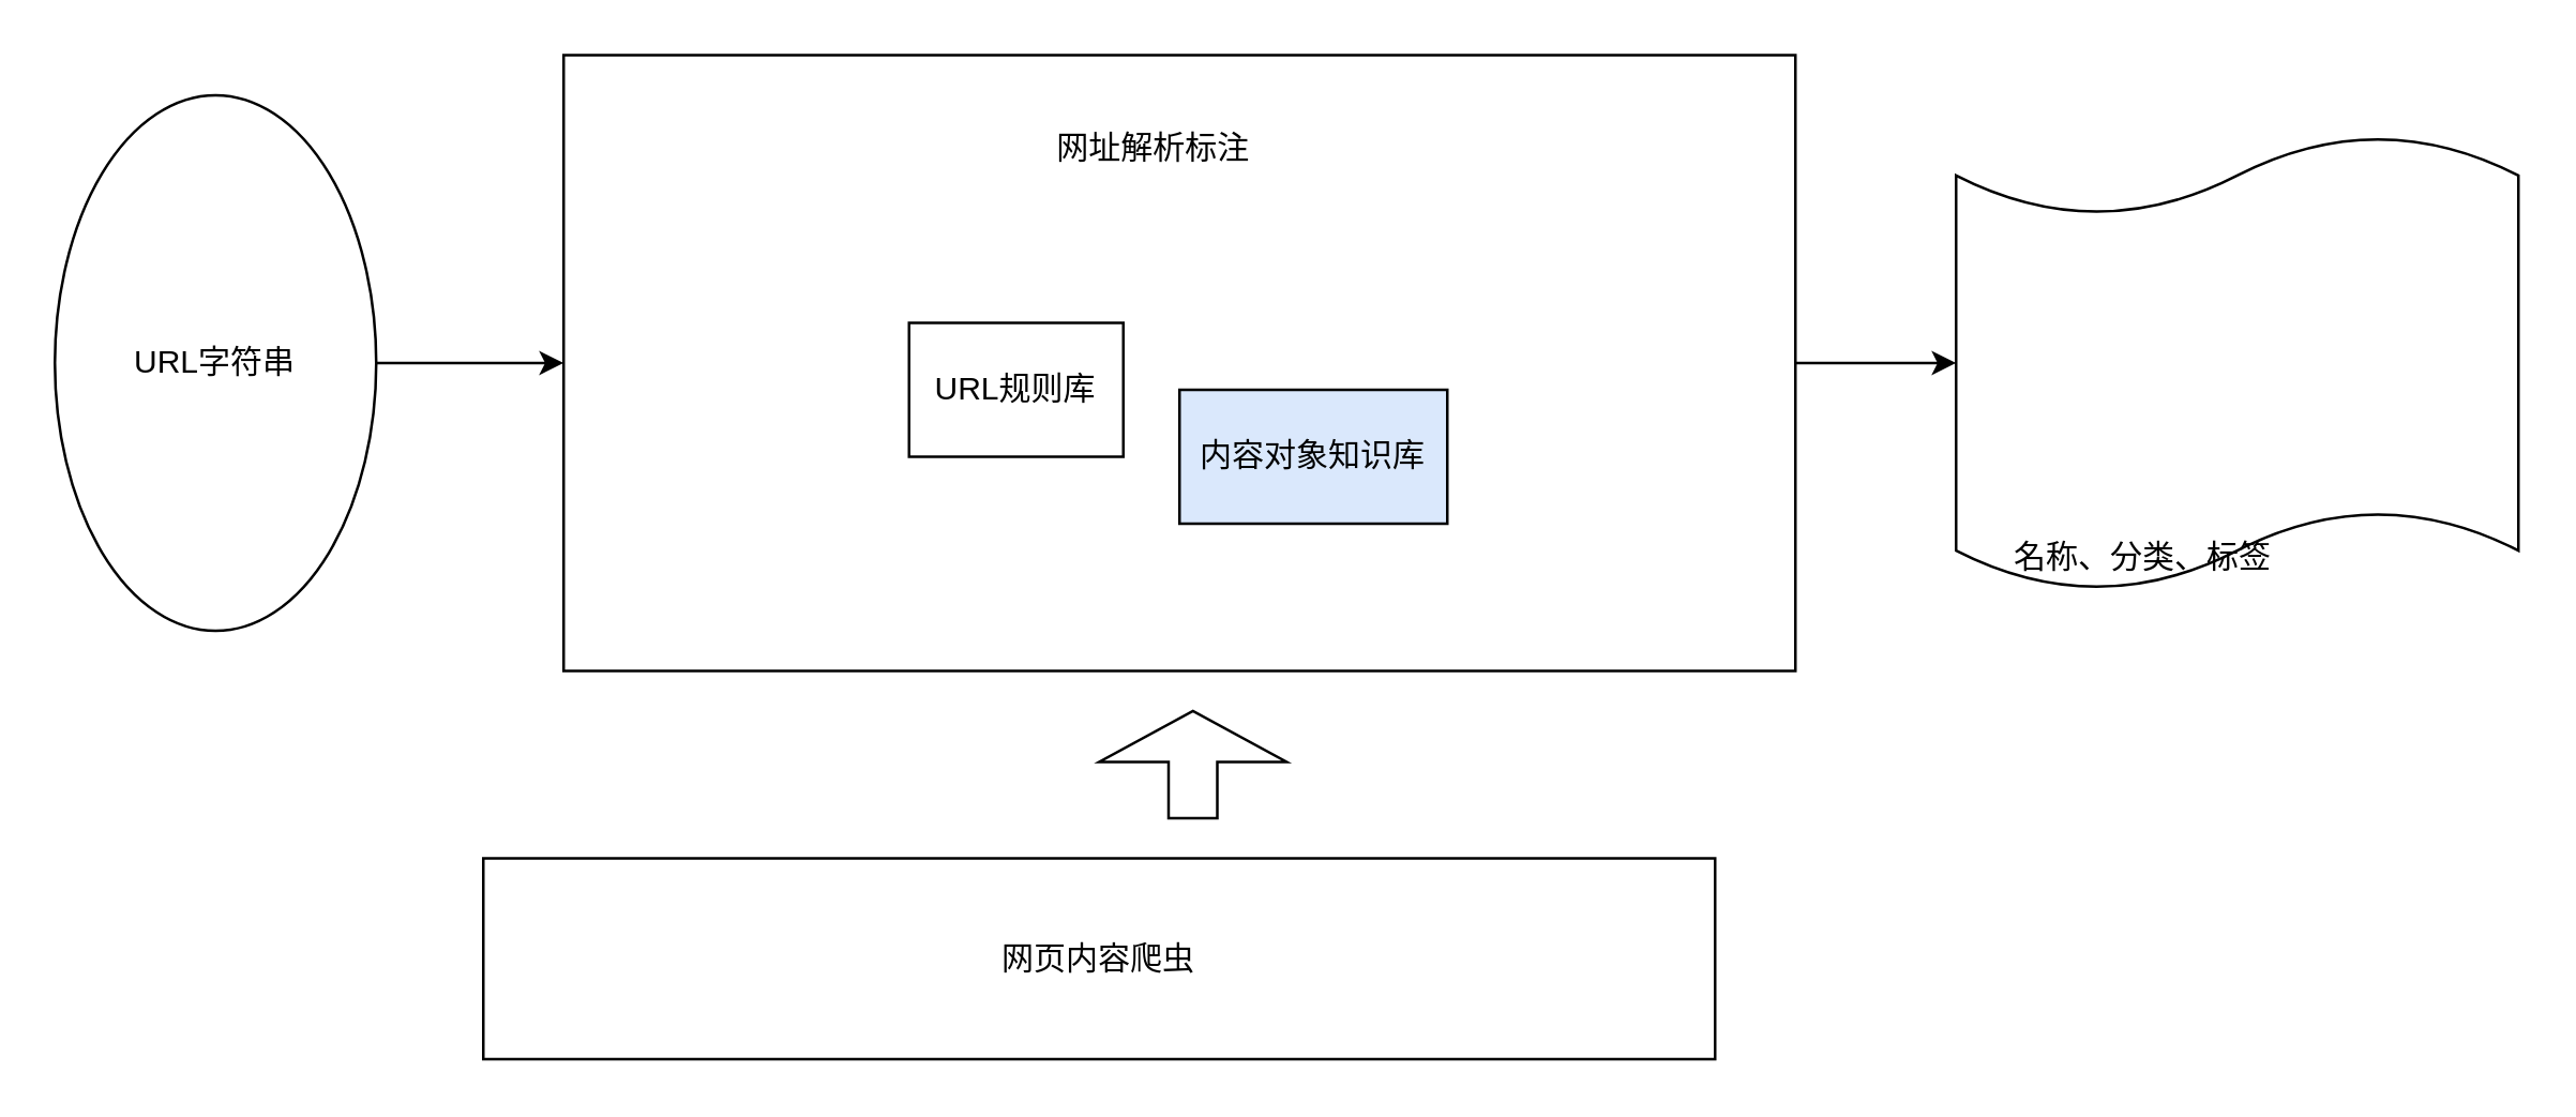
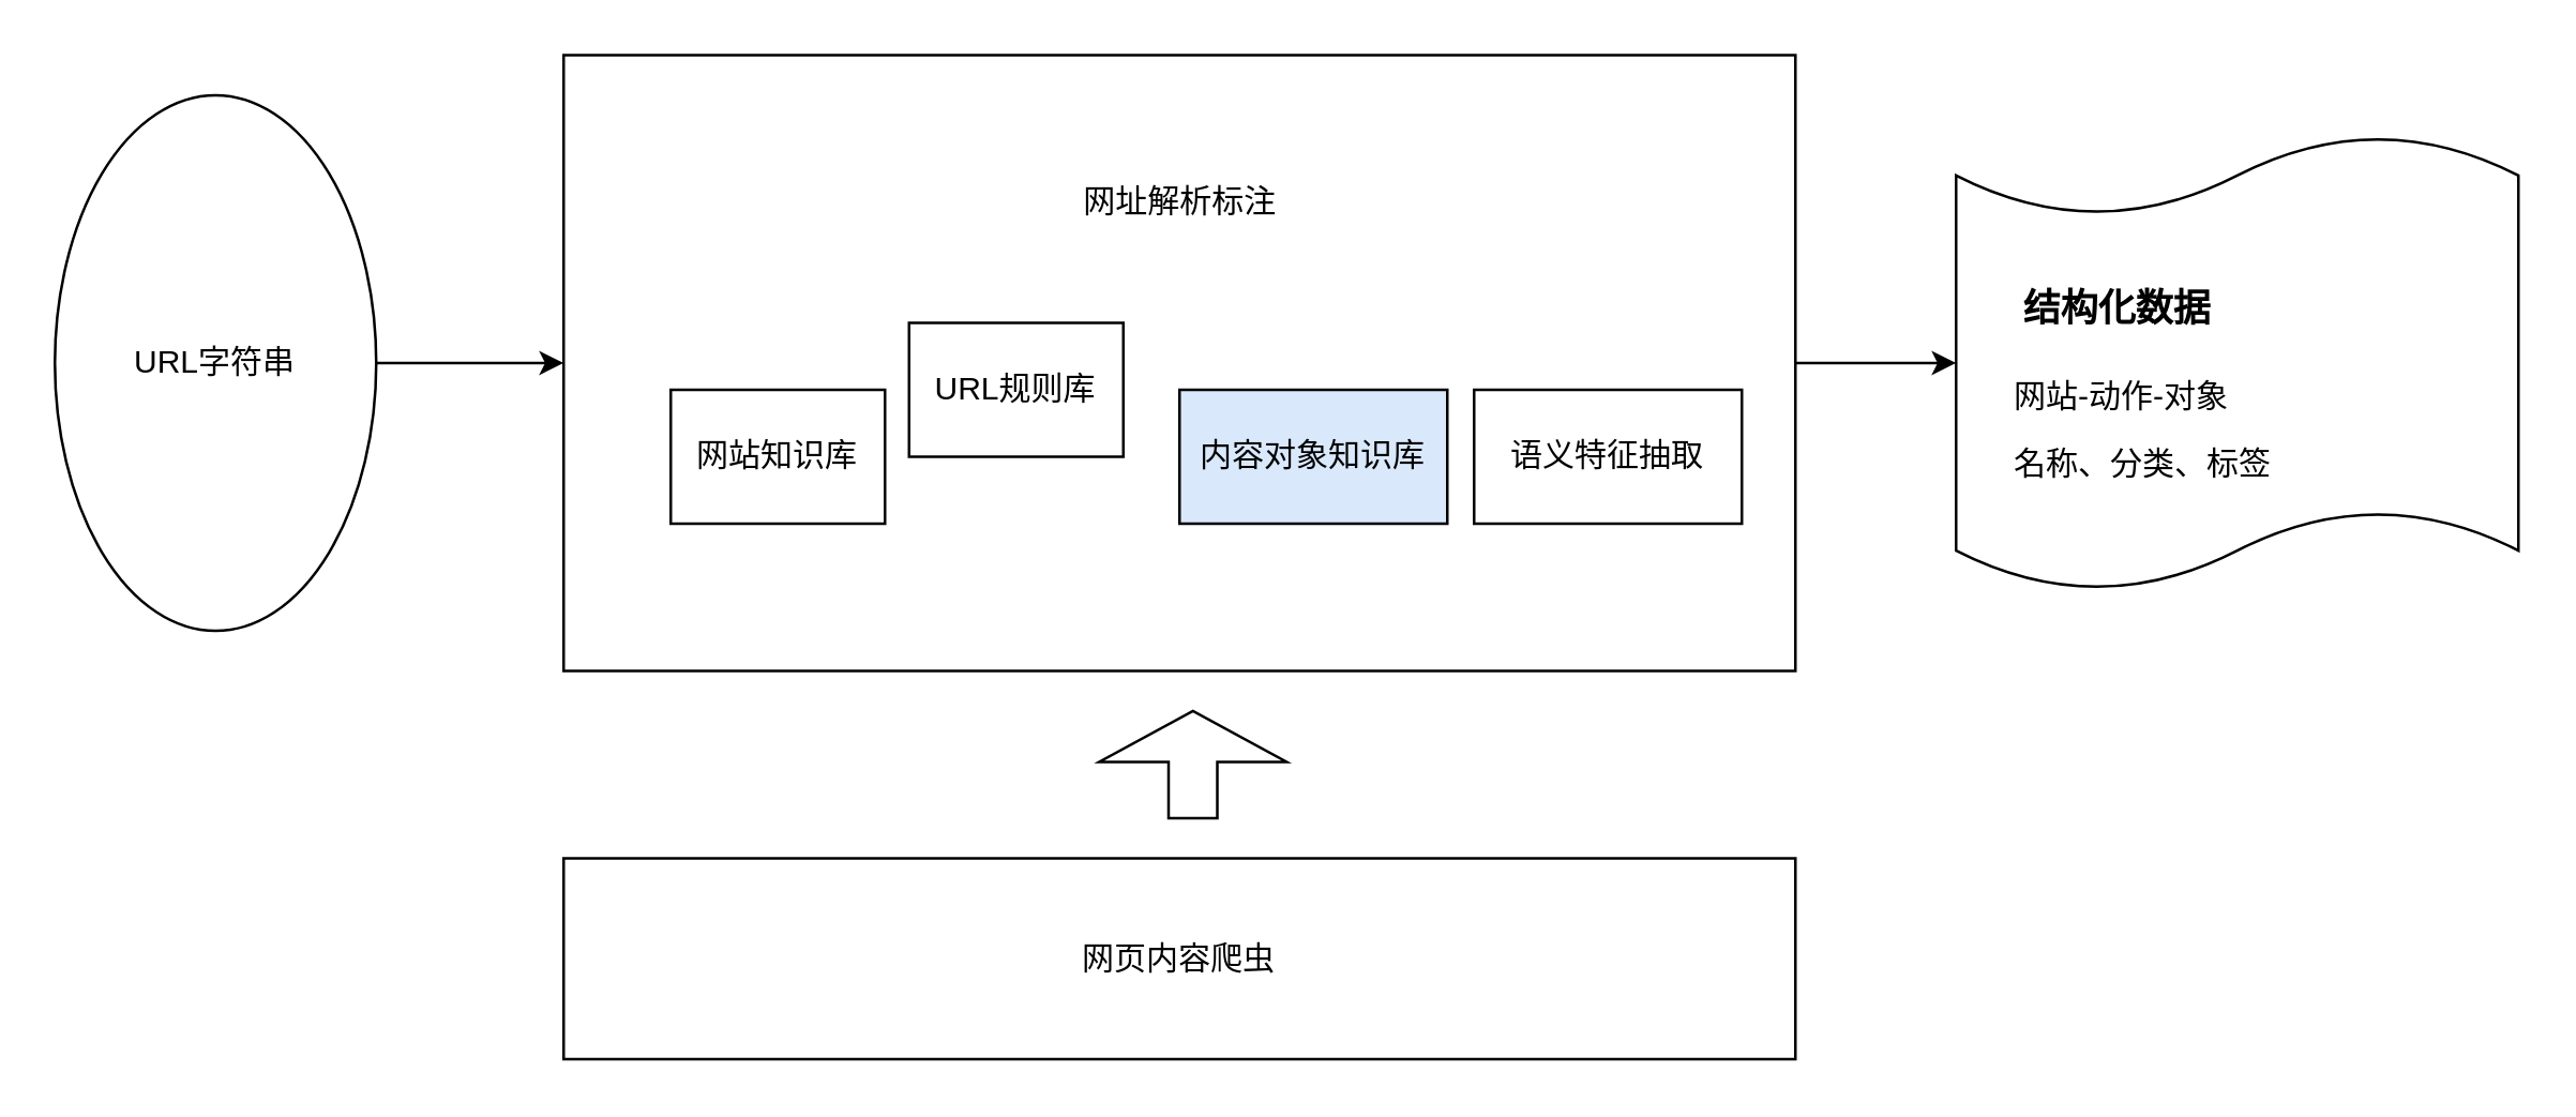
- <mxCell id="6" value="&lt;font style=&quot;vertical-align: inherit&quot;&gt;&lt;font style=&quot;vertical-align: inherit&quot;&gt;&lt;font style=&quot;vertical-align: inherit&quot;&gt;&lt;font style=&quot;vertical-align: inherit&quot;&gt;&lt;font style=&quot;vertical-align: inherit&quot;&gt;&lt;font style=&quot;vertical-align: inherit&quot;&gt;&lt;font style=&quot;vertical-align: inherit&quot;&gt;&lt;font style=&quot;vertical-align: inherit&quot;&gt;网址解析标注&lt;/font&gt;&lt;/font&gt;&lt;/font&gt;&lt;/font&gt;&lt;/font&gt;&lt;/font&gt;&lt;/font&gt;&lt;/font&gt;" style="text;html=1;align=center;verticalAlign=middle;resizable=0;points=[];autosize=1;strokeColor=none;fillColor=none;" vertex="1" parent="1"><mxGeometry x="385" y="45" width="90" height="20" as="geometry" /></mxCell>
+ <mxCell id="6" value="&lt;font style=&quot;vertical-align: inherit&quot;&gt;&lt;font style=&quot;vertical-align: inherit&quot;&gt;&lt;font style=&quot;vertical-align: inherit&quot;&gt;&lt;font style=&quot;vertical-align: inherit&quot;&gt;&lt;font style=&quot;vertical-align: inherit&quot;&gt;&lt;font style=&quot;vertical-align: inherit&quot;&gt;&lt;font style=&quot;vertical-align: inherit&quot;&gt;&lt;font style=&quot;vertical-align: inherit&quot;&gt;网址解析标注&lt;/font&gt;&lt;/font&gt;&lt;/font&gt;&lt;/font&gt;&lt;/font&gt;&lt;/font&gt;&lt;/font&gt;&lt;/font&gt;" style="text;html=1;align=center;verticalAlign=middle;resizable=0;points=[];autosize=1;strokeColor=none;fillColor=none;" vertex="1" parent="1"><mxGeometry x="395" y="65" width="90" height="20" as="geometry" /></mxCell>
+ <mxCell id="14" value="&lt;font style=&quot;vertical-align: inherit; font-size: 14px;&quot;&gt;&lt;font style=&quot;vertical-align: inherit; font-size: 14px;&quot;&gt;结构化数据&lt;/font&gt;&lt;/font&gt;" style="text;html=1;align=center;verticalAlign=middle;resizable=0;points=[];autosize=1;strokeColor=none;fillColor=none;fontSize=14;fontStyle=1" vertex="1" parent="1"><mxGeometry x="745" y="105" width="90" height="20" as="geometry" /></mxCell>
+ <mxCell id="15" value="&lt;font style=&quot;vertical-align: inherit&quot;&gt;&lt;font style=&quot;vertical-align: inherit&quot;&gt;&lt;font style=&quot;vertical-align: inherit&quot;&gt;&lt;font style=&quot;vertical-align: inherit&quot;&gt;网站-动作-对象&lt;/font&gt;&lt;/font&gt;&lt;/font&gt;&lt;/font&gt;" style="text;html=1;align=left;verticalAlign=middle;resizable=0;points=[];autosize=1;strokeColor=none;fillColor=none;" vertex="1" parent="1"><mxGeometry x="750" y="138" width="100" height="20" as="geometry" /></mxCell>
+ <mxCell id="7" value="&lt;font style=&quot;vertical-align: inherit&quot;&gt;&lt;font style=&quot;vertical-align: inherit&quot;&gt;&lt;font style=&quot;vertical-align: inherit&quot;&gt;&lt;font style=&quot;vertical-align: inherit&quot;&gt;&lt;font style=&quot;vertical-align: inherit&quot;&gt;&lt;font style=&quot;vertical-align: inherit&quot;&gt;网站知识库&lt;/font&gt;&lt;/font&gt;&lt;/font&gt;&lt;/font&gt;&lt;/font&gt;&lt;/font&gt;" style="rounded=0;whiteSpace=wrap;html=1;" vertex="1" parent="1"><mxGeometry x="250" y="145" width="80" height="50" as="geometry" /></mxCell>
+ <mxCell id="10" value="&lt;font style=&quot;vertical-align: inherit&quot;&gt;&lt;font style=&quot;vertical-align: inherit&quot;&gt;&lt;font style=&quot;vertical-align: inherit&quot;&gt;&lt;font style=&quot;vertical-align: inherit&quot;&gt;&lt;font style=&quot;vertical-align: inherit&quot;&gt;&lt;font style=&quot;vertical-align: inherit&quot;&gt;&lt;font style=&quot;vertical-align: inherit&quot;&gt;&lt;font style=&quot;vertical-align: inherit&quot;&gt;语义特征抽取&lt;/font&gt;&lt;/font&gt;&lt;/font&gt;&lt;/font&gt;&lt;/font&gt;&lt;/font&gt;&lt;/font&gt;&lt;/font&gt;" style="rounded=0;whiteSpace=wrap;html=1;" vertex="1" parent="1"><mxGeometry x="550" y="145" width="100" height="50" as="geometry" /></mxCell>
- <mxCell id="16" value="&lt;font style=&quot;vertical-align: inherit&quot;&gt;&lt;font style=&quot;vertical-align: inherit&quot;&gt;&lt;font style=&quot;vertical-align: inherit&quot;&gt;&lt;font style=&quot;vertical-align: inherit&quot;&gt;&lt;font style=&quot;vertical-align: inherit&quot;&gt;&lt;font style=&quot;vertical-align: inherit&quot;&gt;名称、分类、标签&lt;/font&gt;&lt;/font&gt;&lt;/font&gt;&lt;/font&gt;&lt;/font&gt;&lt;/font&gt;" style="text;html=1;align=left;verticalAlign=middle;resizable=0;points=[];autosize=1;strokeColor=none;fillColor=none;" vertex="1" parent="1"><mxGeometry x="750" y="198" width="110" height="20" as="geometry" /></mxCell>
+ <mxCell id="16" value="&lt;font style=&quot;vertical-align: inherit&quot;&gt;&lt;font style=&quot;vertical-align: inherit&quot;&gt;&lt;font style=&quot;vertical-align: inherit&quot;&gt;&lt;font style=&quot;vertical-align: inherit&quot;&gt;&lt;font style=&quot;vertical-align: inherit&quot;&gt;&lt;font style=&quot;vertical-align: inherit&quot;&gt;名称、分类、标签&lt;/font&gt;&lt;/font&gt;&lt;/font&gt;&lt;/font&gt;&lt;/font&gt;&lt;/font&gt;" style="text;html=1;align=left;verticalAlign=middle;resizable=0;points=[];autosize=1;strokeColor=none;fillColor=none;" vertex="1" parent="1"><mxGeometry x="750" y="163" width="110" height="20" as="geometry" /></mxCell>
- <mxCell id="11" value="&lt;font style=&quot;vertical-align: inherit&quot;&gt;&lt;font style=&quot;vertical-align: inherit&quot;&gt;网页内容爬虫&lt;/font&gt;&lt;/font&gt;" style="rounded=0;whiteSpace=wrap;html=1;" vertex="1" parent="1"><mxGeometry x="180" y="320" width="460" height="75" as="geometry" /></mxCell>
+ <mxCell id="11" value="&lt;font style=&quot;vertical-align: inherit&quot;&gt;&lt;font style=&quot;vertical-align: inherit&quot;&gt;网页内容爬虫&lt;/font&gt;&lt;/font&gt;" style="rounded=0;whiteSpace=wrap;html=1;" vertex="1" parent="1"><mxGeometry x="210" y="320" width="460" height="75" as="geometry" /></mxCell>
